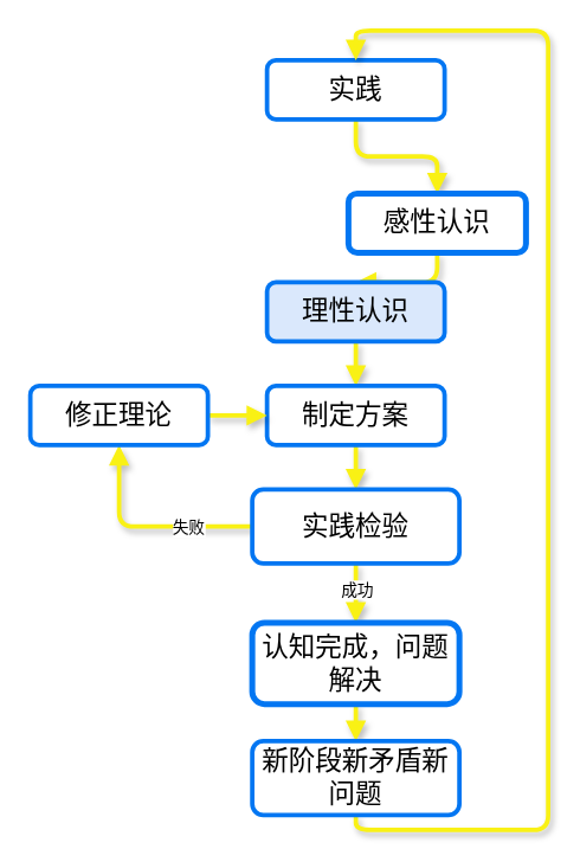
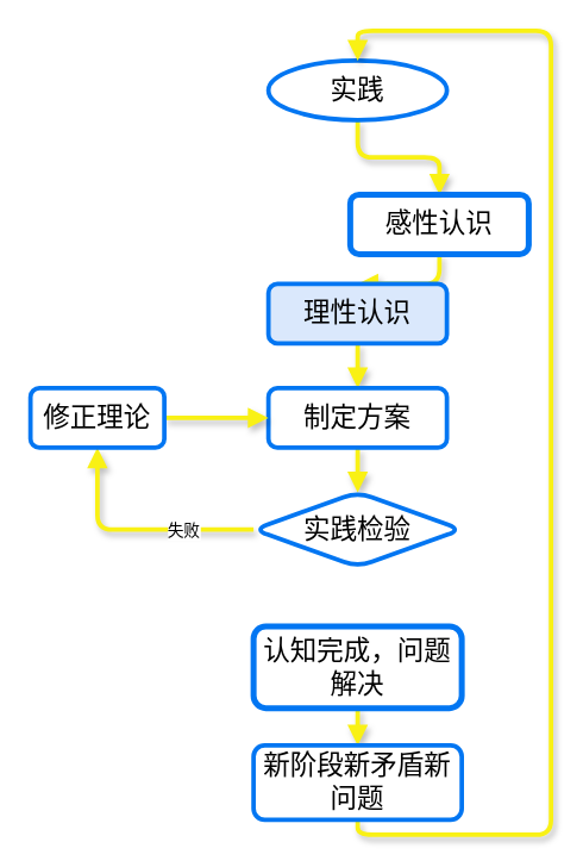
- <mxCell id="3" value="实践" style="rounded=1;whiteSpace=wrap;html=1;fontSize=18;fontStyle=0;fontFamily=Times New Roman;labelBorderColor=none;textShadow=0;gradientColor=none;glass=0;shadow=0;strokeWidth=3;strokeColor=light-dark(#0276f2, #ededed);verticalAlign=middle;horizontal=1;" vertex="1" parent="1"><mxGeometry x="180" y="40" width="120" height="40" as="geometry" /></mxCell>
+ <mxCell id="3" value="实践" style="ellipse;whiteSpace=wrap;html=1;fontSize=18;fontStyle=0;fontFamily=Times New Roman;labelBorderColor=none;textShadow=0;gradientColor=none;glass=0;shadow=0;strokeWidth=3;strokeColor=light-dark(#0276f2, #ededed);verticalAlign=middle;horizontal=1;" vertex="1" parent="1"><mxGeometry x="180" y="40" width="120" height="40" as="geometry" /></mxCell>
- <mxCell id="16" value="修正理论" style="whiteSpace=wrap;html=1;rounded=1;fontSize=18;fontStyle=0;fontFamily=Times New Roman;labelBorderColor=none;textShadow=0;shadow=0;strokeWidth=3;strokeColor=light-dark(#0276f2, #ededed);verticalAlign=middle;horizontal=1;" vertex="1" parent="1"><mxGeometry x="20" y="260" width="120" height="40" as="geometry" /></mxCell>
+ <mxCell id="16" value="修正理论" style="whiteSpace=wrap;html=1;rounded=1;fontSize=18;fontStyle=0;fontFamily=Times New Roman;labelBorderColor=none;textShadow=0;shadow=0;strokeWidth=3;strokeColor=light-dark(#0276f2, #ededed);verticalAlign=middle;horizontal=1;" vertex="1" parent="1"><mxGeometry x="20" y="260" width="90" height="40" as="geometry" /></mxCell>
- <mxCell id="14" value="实践检验" style="whiteSpace=wrap;html=1;fontSize=18;fontStyle=0;fontFamily=Times New Roman;labelBorderColor=none;textShadow=0;shadow=0;strokeWidth=3;strokeColor=light-dark(#0276f2, #ededed);verticalAlign=middle;horizontal=1;rounded=1;" vertex="1" parent="1"><mxGeometry x="170" y="330" width="140" height="50" as="geometry" /></mxCell>
+ <mxCell id="14" value="实践检验" style="rhombus;whiteSpace=wrap;html=1;rounded=1;fontSize=18;fontStyle=0;fontFamily=Times New Roman;labelBorderColor=none;textShadow=0;shadow=0;strokeWidth=3;strokeColor=light-dark(#0276f2, #ededed);verticalAlign=middle;horizontal=1;" vertex="1" parent="1"><mxGeometry x="170" y="330" width="140" height="50" as="geometry" /></mxCell>
- <mxCell id="12" value="" style="edgeStyle=orthogonalEdgeStyle;rounded=1;orthogonalLoop=1;jettySize=auto;html=1;fontSize=14;fontStyle=0;fontFamily=Times New Roman;labelBorderColor=none;textShadow=0;strokeWidth=3;strokeColor=light-dark(#f9f115, #ededed);endArrow=block;endFill=1;shadow=1;" edge="1" parent="1" source="14" target="18"><mxGeometry relative="1" as="geometry" /></mxCell>
- <mxCell id="13" value="成功" style="edgeLabel;html=1;align=center;verticalAlign=middle;resizable=0;points=[];rounded=1;" vertex="1" connectable="0" parent="12"><mxGeometry x="0.418" y="-1" relative="1" as="geometry"><mxPoint x="1" y="-11" as="offset" /></mxGeometry></mxCell>
